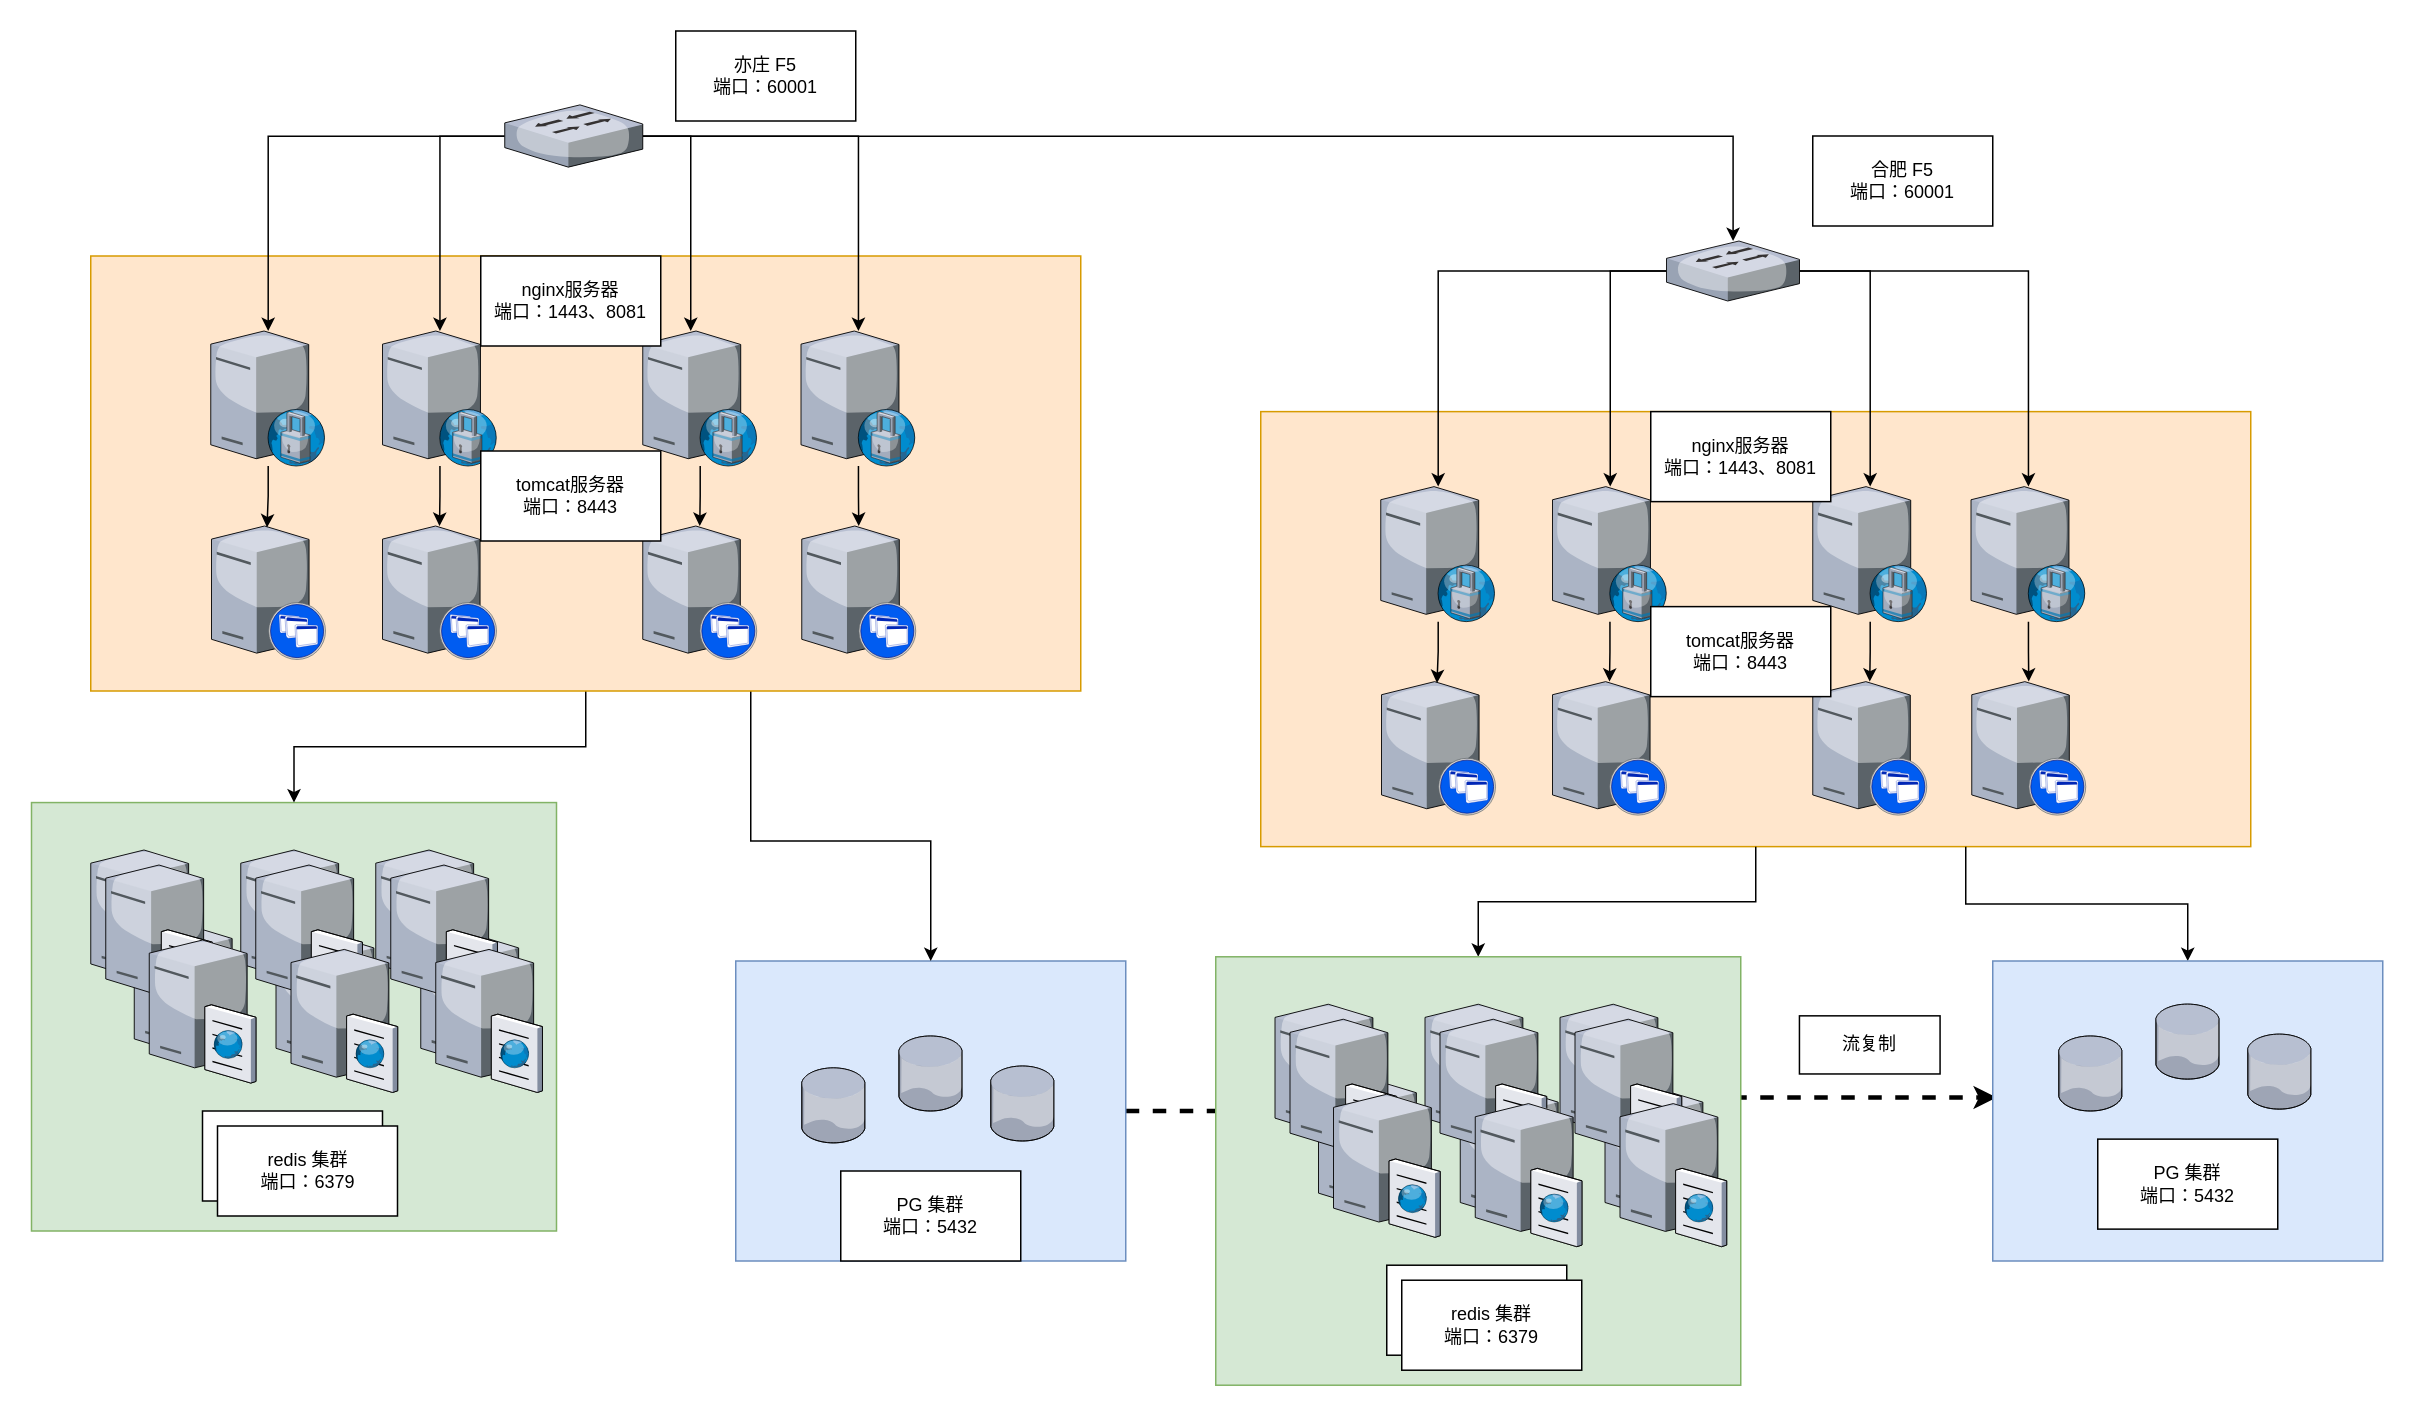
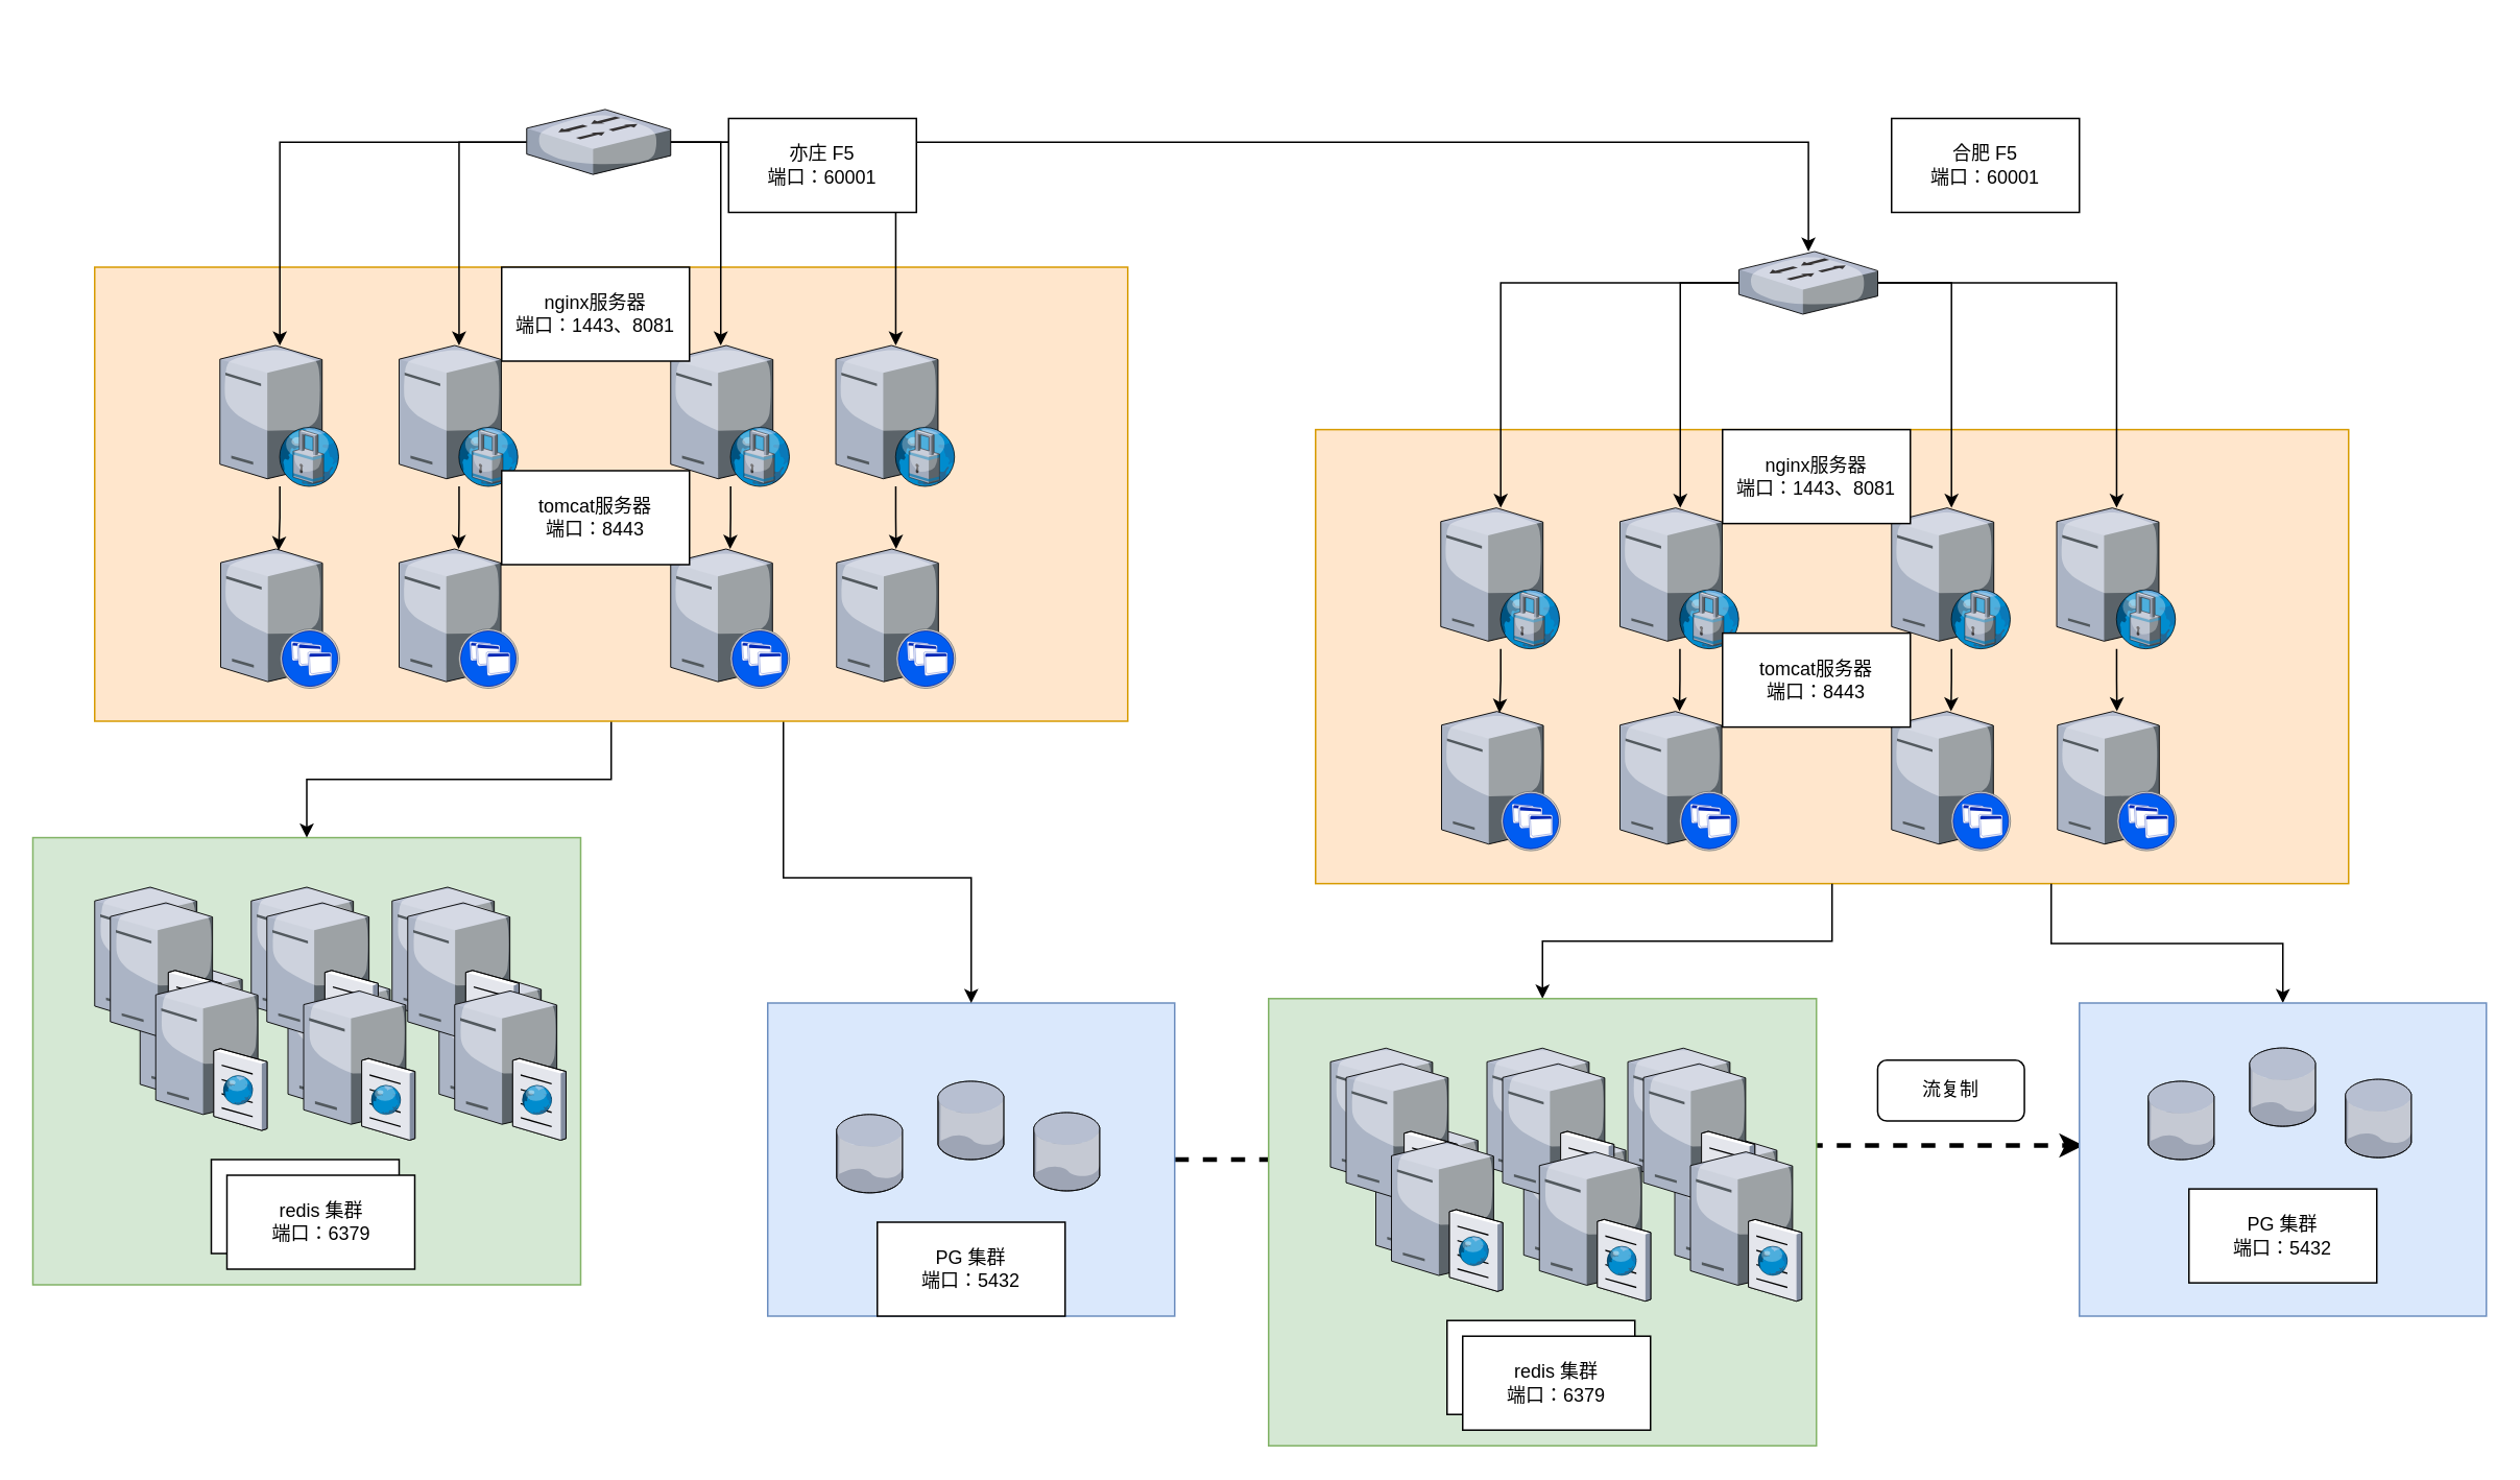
- <mxCell id="17" value="亦庄 F5&lt;br&gt;端口：60001" style="whiteSpace=wrap;html=1;" parent="1" vertex="1"><mxGeometry x="450" y="20" width="120" height="60" as="geometry" /></mxCell>
+ <mxCell id="17" value="亦庄 F5&lt;br&gt;端口：60001" style="whiteSpace=wrap;html=1;" parent="1" vertex="1"><mxGeometry x="465" y="75" width="120" height="60" as="geometry" /></mxCell>
- <mxCell id="23" value="合肥 F5&lt;br&gt;端口：60001" style="whiteSpace=wrap;html=1;" parent="1" vertex="1"><mxGeometry x="1208" y="90" width="120" height="60" as="geometry" /></mxCell>
+ <mxCell id="23" value="合肥 F5&lt;br&gt;端口：60001" style="whiteSpace=wrap;html=1;" parent="1" vertex="1"><mxGeometry x="1208" y="75" width="120" height="60" as="geometry" /></mxCell>
- <mxCell id="90" value="流复制" style="whiteSpace=wrap;html=1;" parent="1" vertex="1"><mxGeometry x="1199.13" y="676.56" width="93.75" height="38.75" as="geometry" /></mxCell>
+ <mxCell id="90" value="流复制" style="whiteSpace=wrap;html=1;rounded=1;" parent="1" vertex="1"><mxGeometry x="1199.13" y="676.56" width="93.75" height="38.75" as="geometry" /></mxCell>
